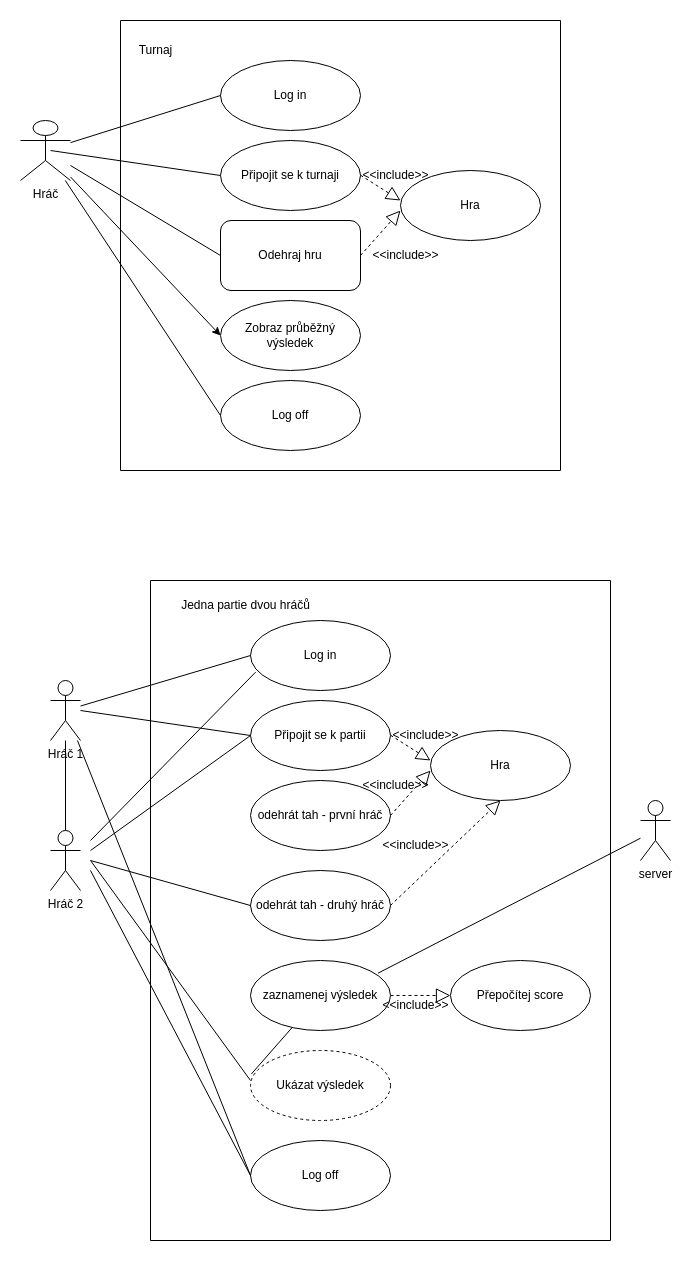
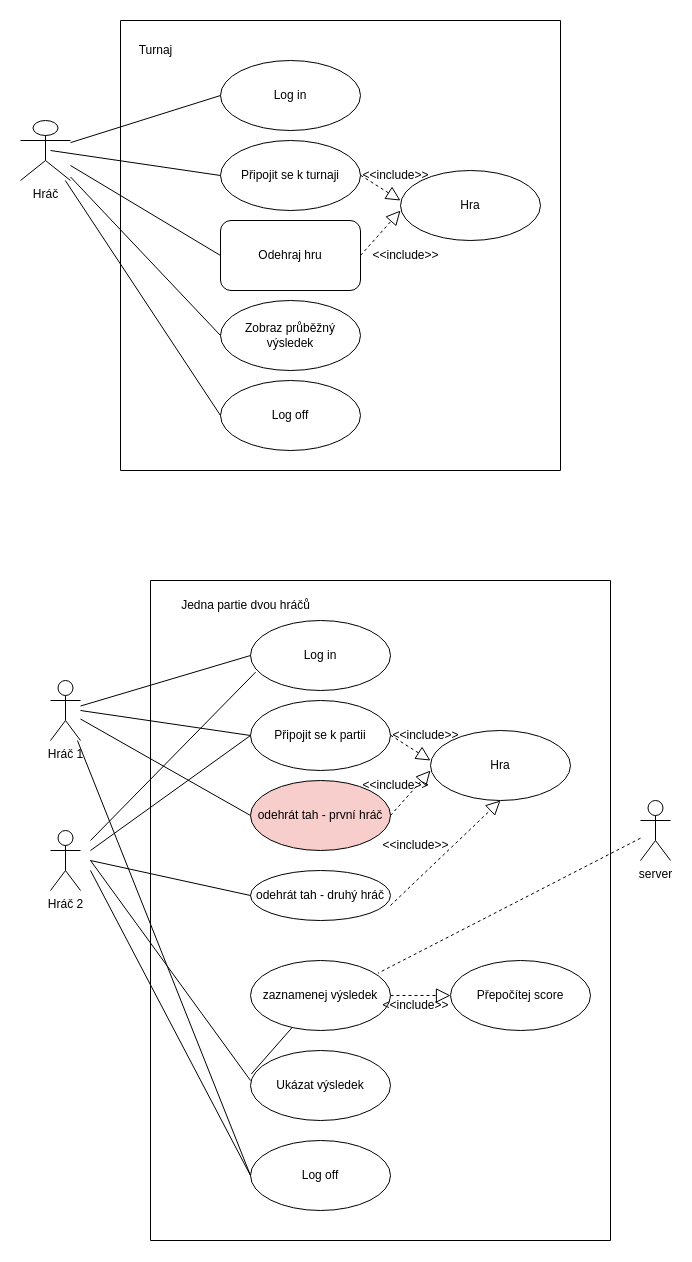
- <mxCell id="19" value="" style="endArrow=classic;html=1;rounded=0;entryX=0;entryY=0.5;entryDx=0;entryDy=0;" edge="1" parent="1" source="14" target="18"><mxGeometry width="50" height="50" relative="1" as="geometry"><mxPoint x="60" y="190" as="sourcePoint" /><mxPoint x="-60" y="220" as="targetPoint" /></mxGeometry></mxCell>
+ <mxCell id="19" value="" style="endArrow=none;html=1;rounded=0;entryX=0;entryY=0.5;entryDx=0;entryDy=0;" edge="1" parent="1" source="14" target="18"><mxGeometry width="50" height="50" relative="1" as="geometry"><mxPoint x="60" y="190" as="sourcePoint" /><mxPoint x="-60" y="220" as="targetPoint" /></mxGeometry></mxCell>
- <mxCell id="43" value="" style="endArrow=none;html=1;rounded=0;" edge="1" parent="1" source="40" target="45"><mxGeometry width="50" height="50" relative="1" as="geometry"><mxPoint x="90" y="740" as="sourcePoint" /><mxPoint x="220" y="830" as="targetPoint" /></mxGeometry></mxCell>
+ <mxCell id="43" value="" style="endArrow=none;html=1;rounded=0;entryX=0;entryY=0.5;entryDx=0;entryDy=0;" edge="1" parent="1" source="40" target="23"><mxGeometry width="50" height="50" relative="1" as="geometry"><mxPoint x="90" y="740" as="sourcePoint" /><mxPoint x="220" y="830" as="targetPoint" /></mxGeometry></mxCell>
- <mxCell id="23" value="odehrát tah - první hráč" style="ellipse;whiteSpace=wrap;html=1;" vertex="1" parent="20"><mxGeometry x="100" y="200" width="140" height="70" as="geometry" /></mxCell>
+ <mxCell id="23" value="odehrát tah - první hráč" style="ellipse;whiteSpace=wrap;html=1;fillColor=#f8cecc;" vertex="1" parent="20"><mxGeometry x="100" y="200" width="140" height="70" as="geometry" /></mxCell>
- <mxCell id="35" value="odehrát tah - druhý hráč" style="ellipse;whiteSpace=wrap;html=1;" vertex="1" parent="20"><mxGeometry x="100" y="290" width="140" height="70" as="geometry" /></mxCell>
+ <mxCell id="35" value="odehrát tah - druhý hráč" style="ellipse;whiteSpace=wrap;html=1;" vertex="1" parent="20"><mxGeometry x="100" y="290" width="140" height="50" as="geometry" /></mxCell>
- <mxCell id="44" value="" style="endArrow=none;html=1;rounded=0;entryX=0.911;entryY=0.181;entryDx=0;entryDy=0;entryPerimeter=0;" edge="1" parent="1" source="50" target="34"><mxGeometry width="50" height="50" relative="1" as="geometry"><mxPoint x="90" y="750" as="sourcePoint" /><mxPoint x="-30" y="780" as="targetPoint" /></mxGeometry></mxCell>
+ <mxCell id="44" value="" style="endArrow=none;html=1;rounded=0;entryX=0.911;entryY=0.181;entryDx=0;entryDy=0;entryPerimeter=0;dashed=1;" edge="1" parent="1" source="50" target="34"><mxGeometry width="50" height="50" relative="1" as="geometry"><mxPoint x="90" y="750" as="sourcePoint" /><mxPoint x="-30" y="780" as="targetPoint" /></mxGeometry></mxCell>
- <mxCell id="38" value="Ukázat výsledek" style="ellipse;whiteSpace=wrap;html=1;dashed=1;" vertex="1" parent="20"><mxGeometry x="100" y="470" width="140" height="70" as="geometry" /></mxCell>
+ <mxCell id="38" value="Ukázat výsledek" style="ellipse;whiteSpace=wrap;html=1;" vertex="1" parent="20"><mxGeometry x="100" y="470" width="140" height="70" as="geometry" /></mxCell>
